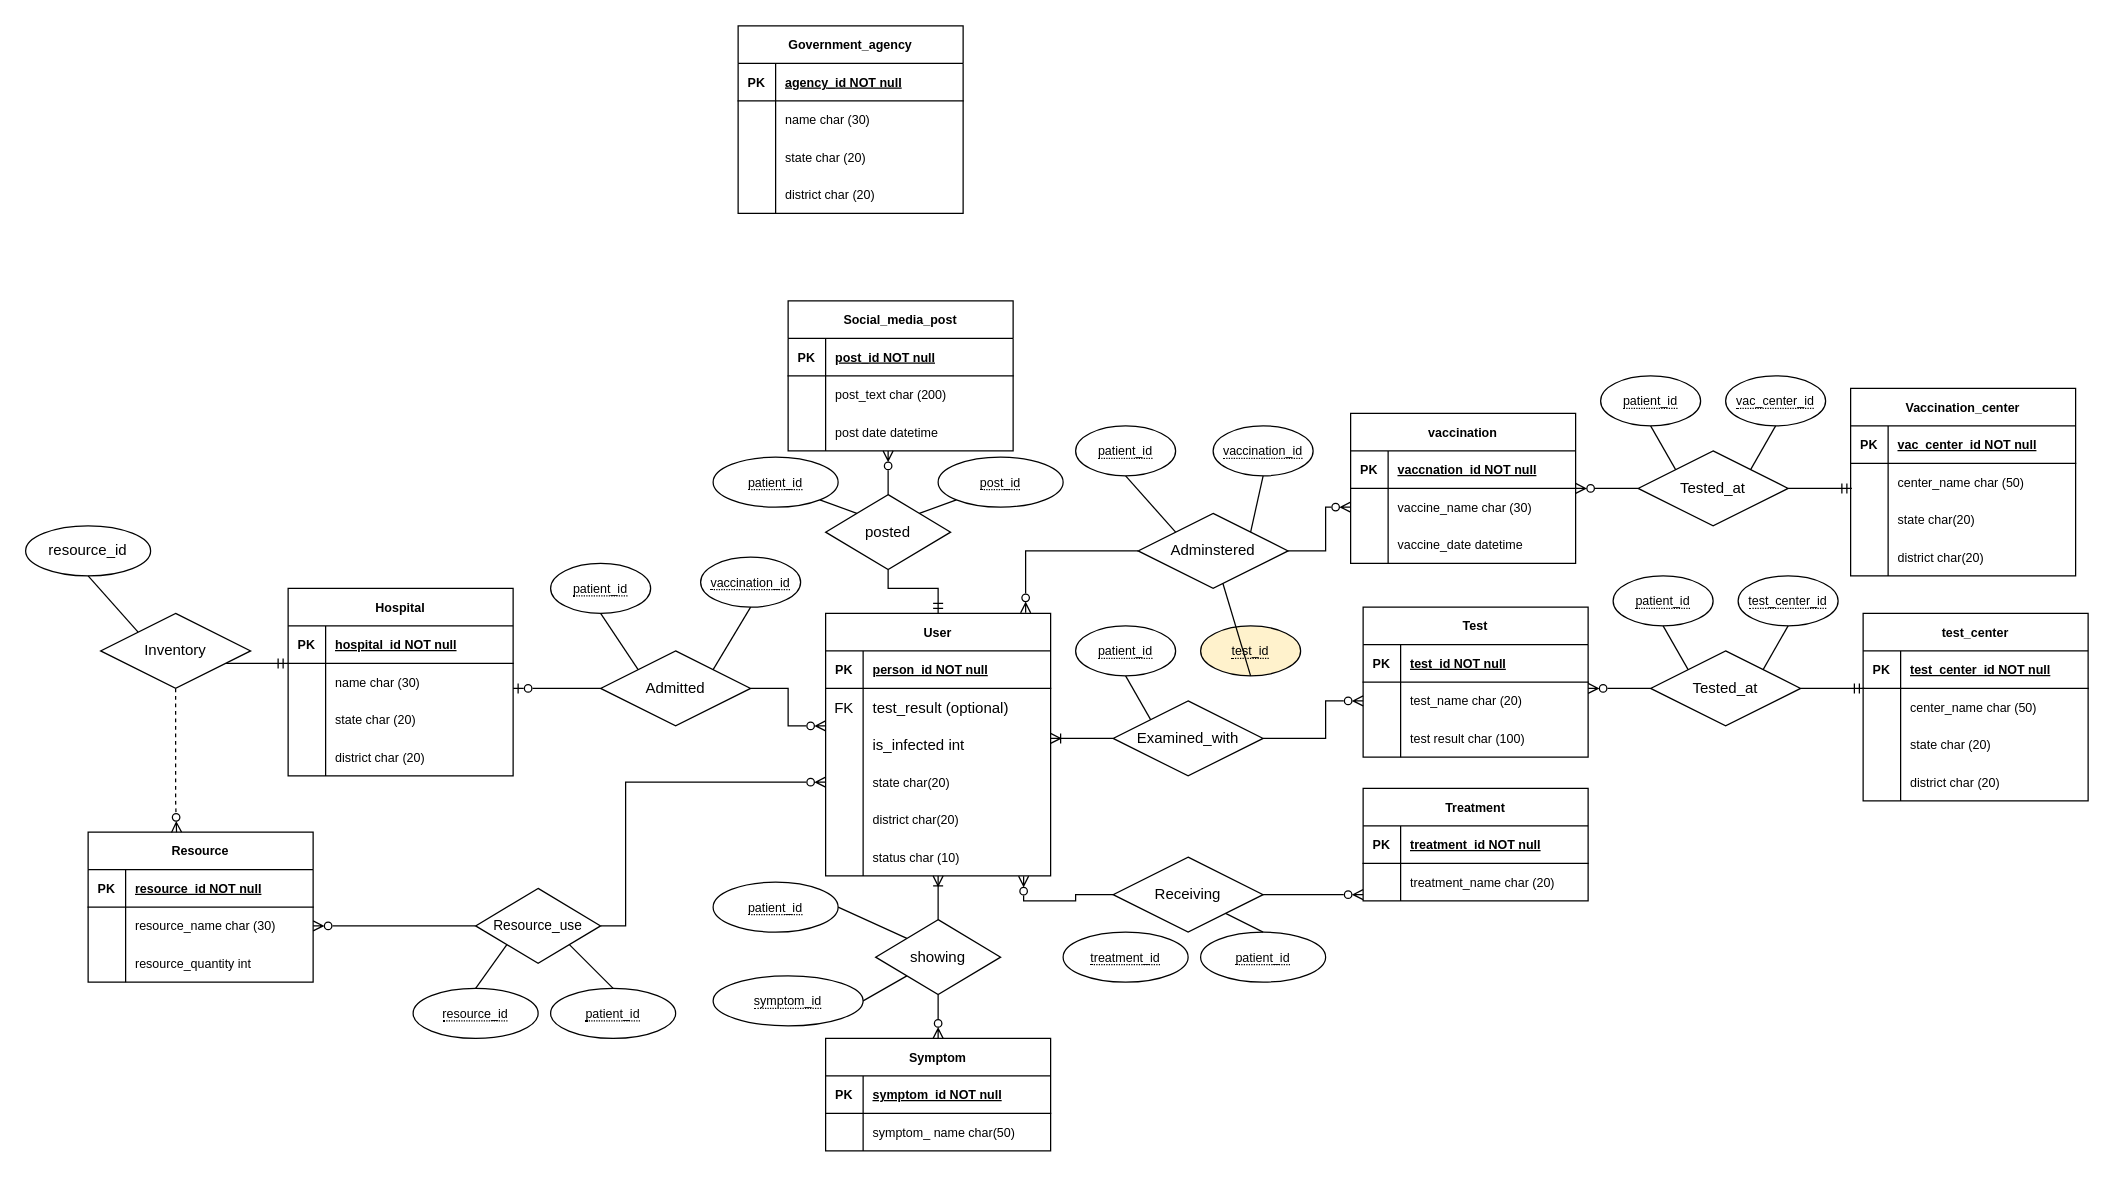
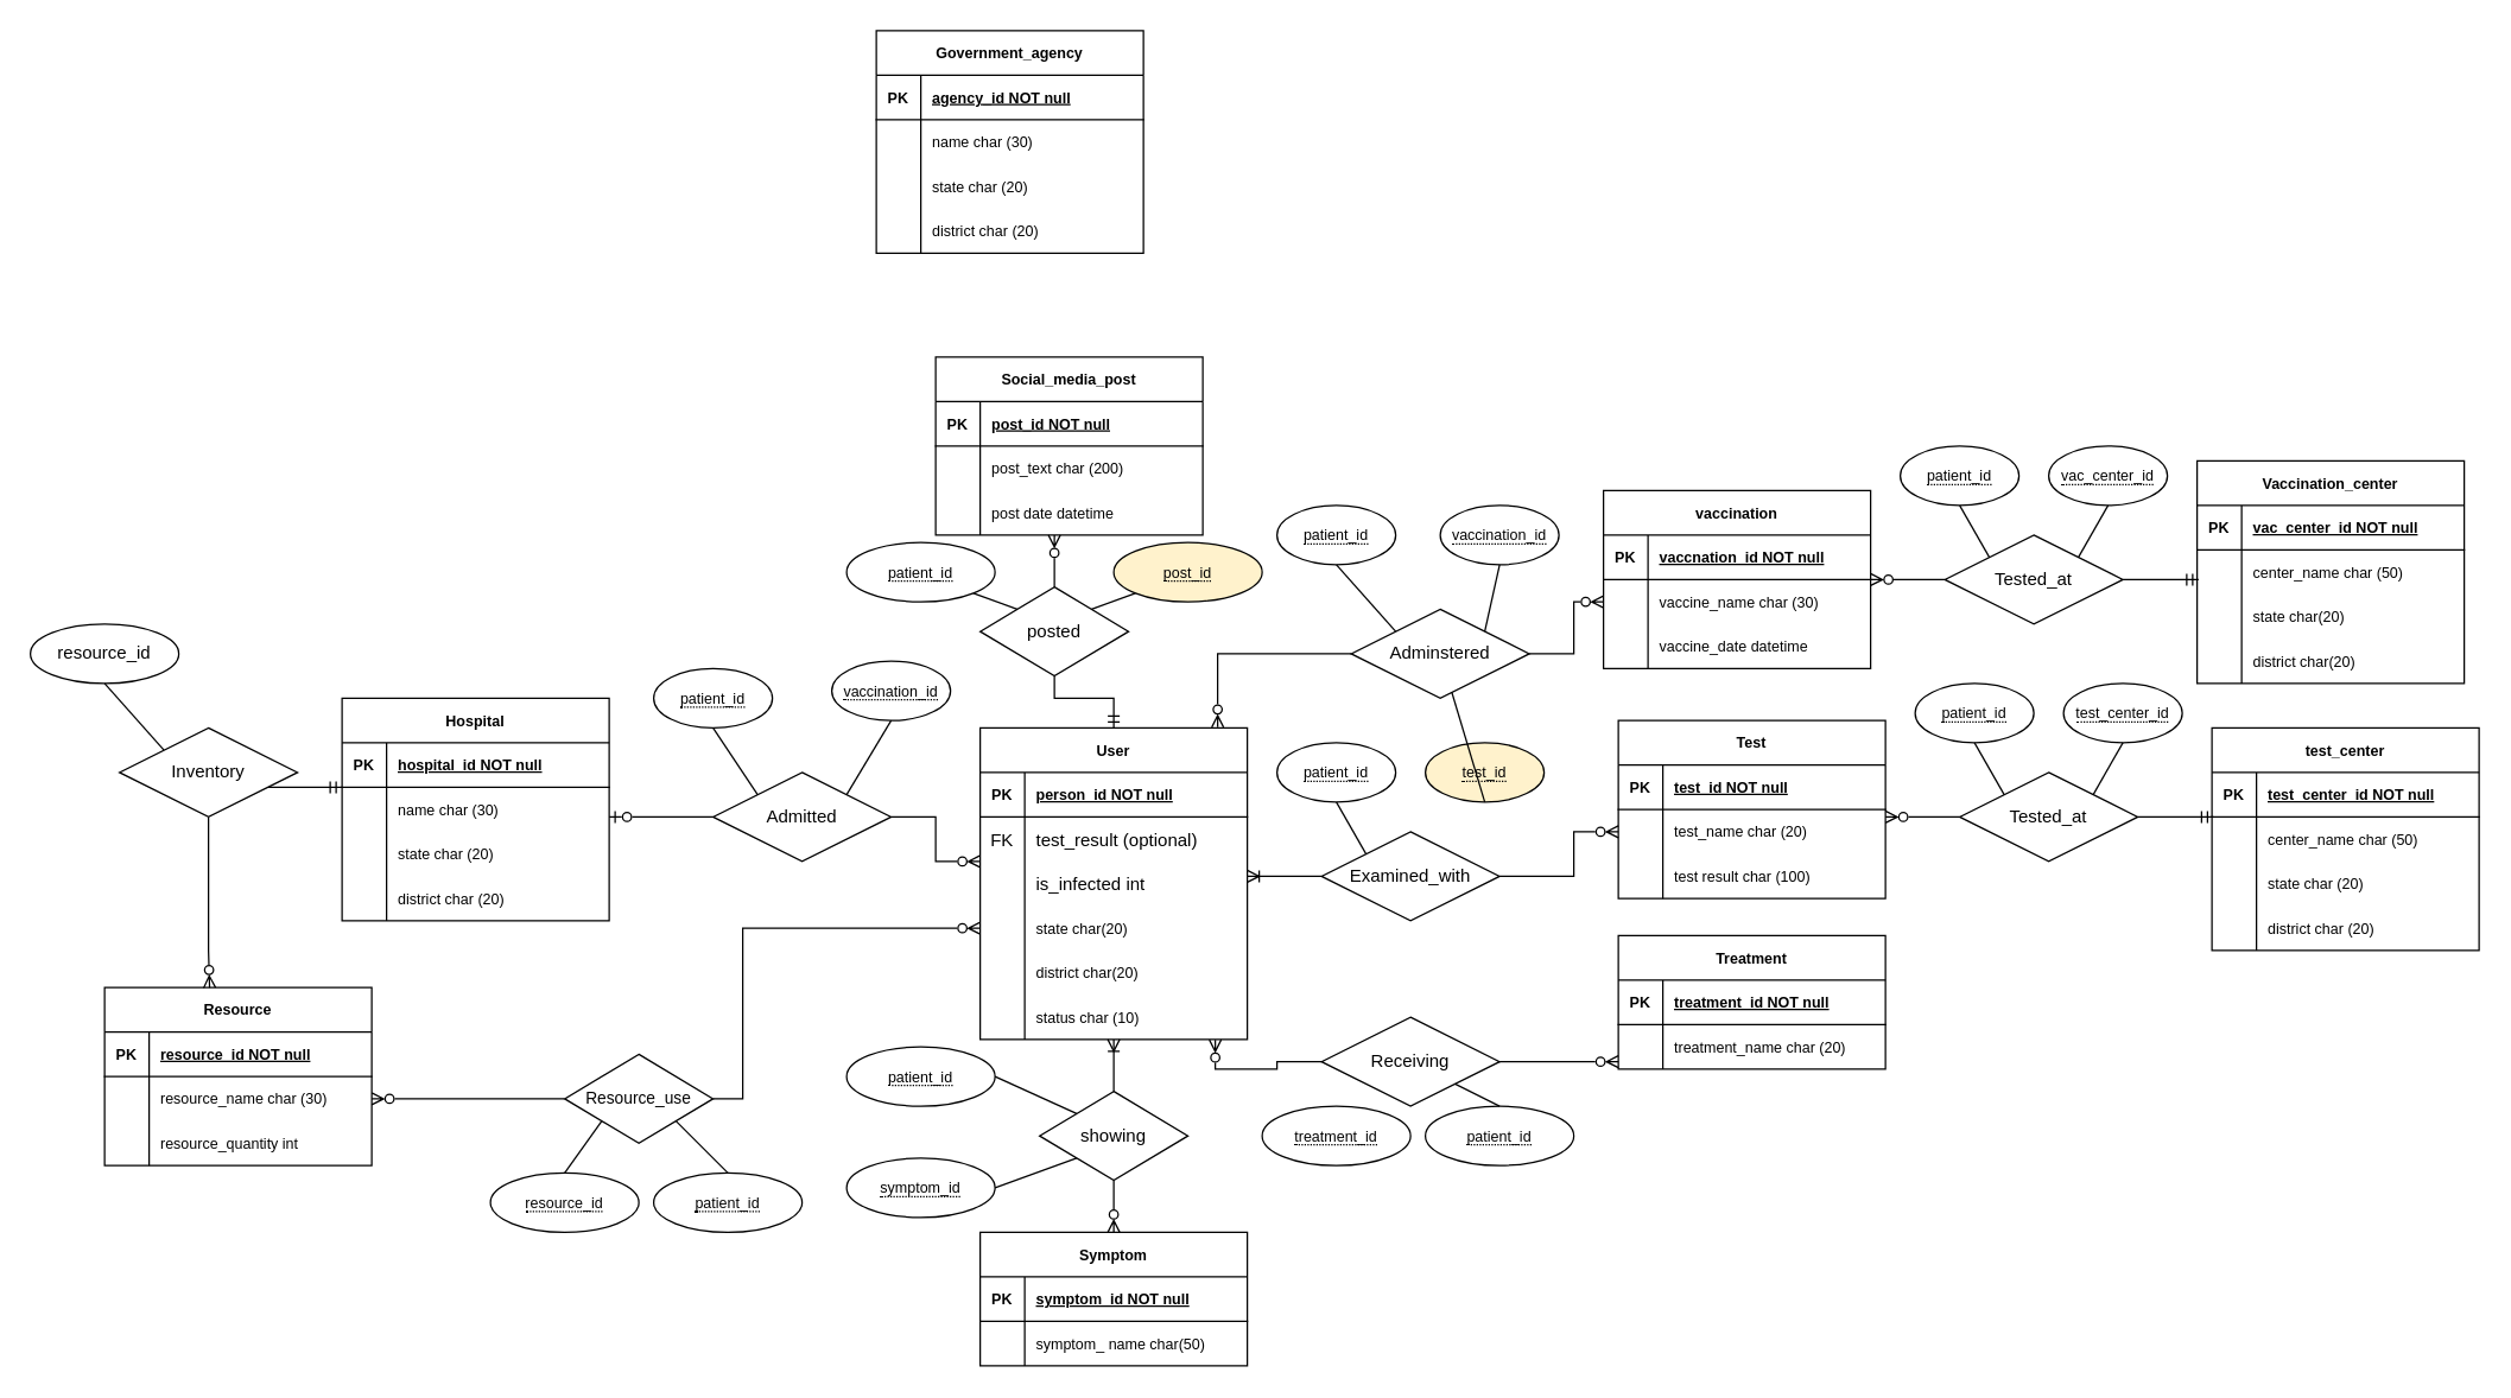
- <mxCell id="188" value="&lt;span style=&quot;border-bottom: 1px dotted&quot;&gt;post_id&lt;/span&gt;" style="ellipse;whiteSpace=wrap;html=1;align=center;fontSize=10;" vertex="1" parent="1"><mxGeometry x="750" y="365" width="100" height="40" as="geometry" /></mxCell>
+ <mxCell id="188" value="&lt;span style=&quot;border-bottom: 1px dotted&quot;&gt;post_id&lt;/span&gt;" style="ellipse;whiteSpace=wrap;html=1;align=center;fontSize=10;fillColor=#fff2cc;" vertex="1" parent="1"><mxGeometry x="750" y="365" width="100" height="40" as="geometry" /></mxCell>
- <mxCell id="182" value="" style="edgeStyle=orthogonalEdgeStyle;fontSize=12;html=1;endArrow=ERzeroToMany;rounded=0;endFill=0;exitX=0.5;exitY=1;exitDx=0;exitDy=0;entryX=0.393;entryY=0.001;entryDx=0;entryDy=0;entryPerimeter=0;dashed=1;" edge="1" parent="1" source="184" target="83"><mxGeometry width="100" height="100" relative="1" as="geometry"><mxPoint x="40" y="590" as="sourcePoint" /><mxPoint x="200" y="640" as="targetPoint" /><Array as="points"><mxPoint x="140" y="640" /><mxPoint x="141" y="640" /></Array></mxGeometry></mxCell>
+ <mxCell id="182" value="" style="edgeStyle=orthogonalEdgeStyle;fontSize=12;html=1;endArrow=ERzeroToMany;rounded=0;endFill=0;exitX=0.5;exitY=1;exitDx=0;exitDy=0;entryX=0.393;entryY=0.001;entryDx=0;entryDy=0;entryPerimeter=0;" edge="1" parent="1" source="184" target="83"><mxGeometry width="100" height="100" relative="1" as="geometry"><mxPoint x="40" y="590" as="sourcePoint" /><mxPoint x="200" y="640" as="targetPoint" /><Array as="points"><mxPoint x="140" y="640" /><mxPoint x="141" y="640" /></Array></mxGeometry></mxCell>
- <mxCell id="3" value="&lt;span style=&quot;border-bottom: 1px dotted&quot;&gt;symptom_id&lt;/span&gt;" style="ellipse;whiteSpace=wrap;html=1;align=center;fontSize=10;" parent="1" vertex="1"><mxGeometry x="570" y="780" width="120" height="40" as="geometry" /></mxCell>
+ <mxCell id="3" value="&lt;span style=&quot;border-bottom: 1px dotted&quot;&gt;symptom_id&lt;/span&gt;" style="ellipse;whiteSpace=wrap;html=1;align=center;fontSize=10;" parent="1" vertex="1"><mxGeometry x="570" y="780" width="100" height="40" as="geometry" /></mxCell>
